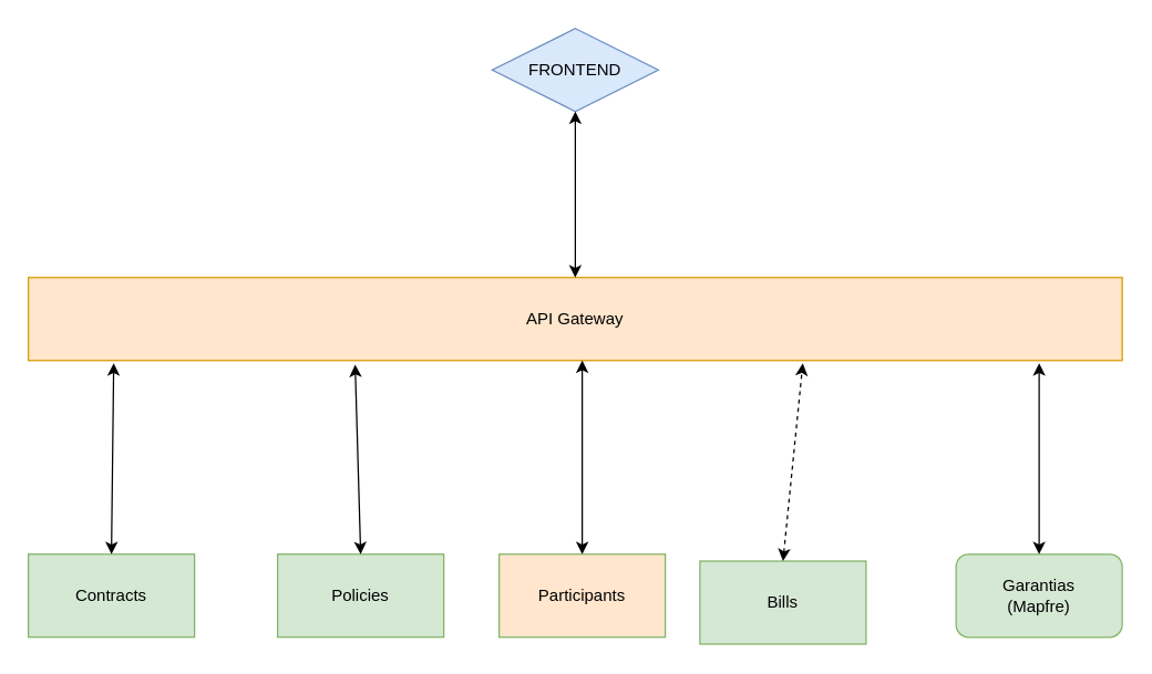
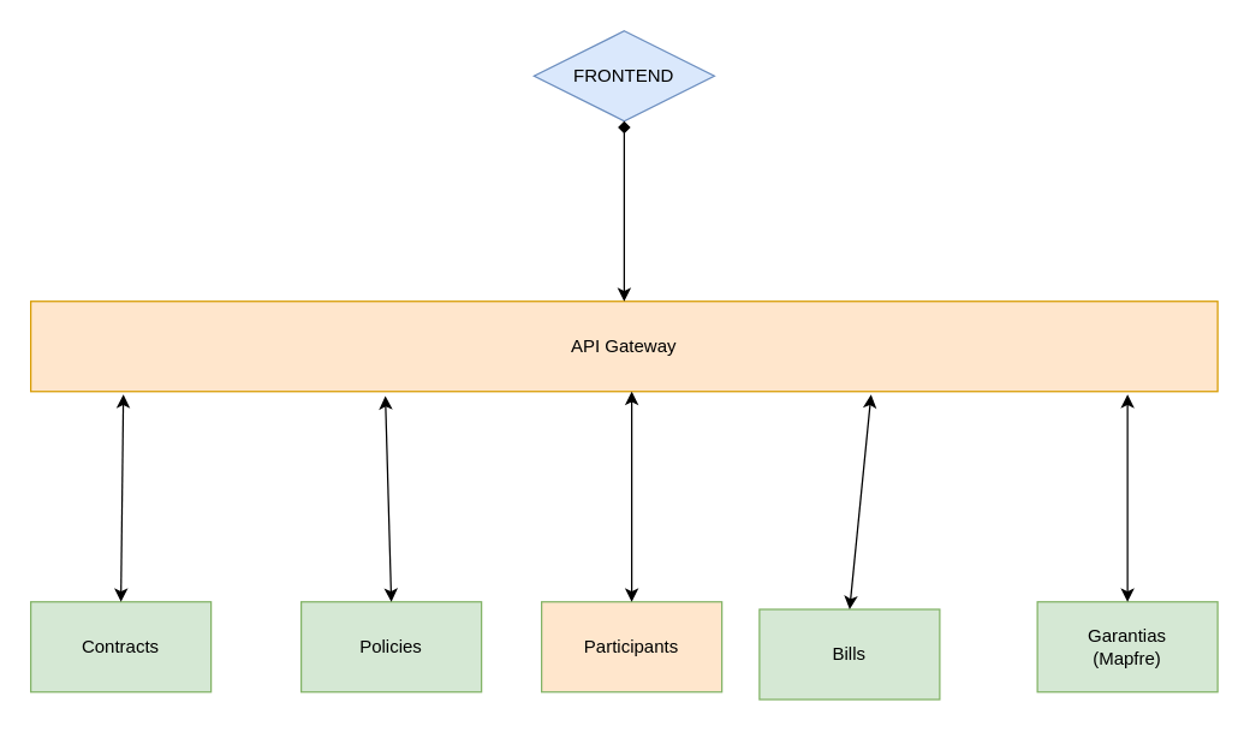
- <mxCell id="14" value="" style="endArrow=classic;startArrow=classic;html=1;entryX=0.5;entryY=1;entryDx=0;entryDy=0;exitX=0.5;exitY=0;exitDx=0;exitDy=0;" parent="1" source="3" target="2" edge="1"><mxGeometry width="50" height="50" relative="1" as="geometry"><mxPoint x="410" y="190" as="sourcePoint" /><mxPoint x="445" y="150" as="targetPoint" /></mxGeometry></mxCell>
+ <mxCell id="14" value="" style="endArrow=diamond;startArrow=classic;html=1;entryX=0.5;entryY=1;entryDx=0;entryDy=0;exitX=0.5;exitY=0;exitDx=0;exitDy=0;" parent="1" source="3" target="2" edge="1"><mxGeometry width="50" height="50" relative="1" as="geometry"><mxPoint x="410" y="190" as="sourcePoint" /><mxPoint x="445" y="150" as="targetPoint" /></mxGeometry></mxCell>
- <mxCell id="12" value="" style="endArrow=classic;startArrow=classic;html=1;exitX=0.5;exitY=0;exitDx=0;exitDy=0;entryX=0.708;entryY=1.033;entryDx=0;entryDy=0;entryPerimeter=0;dashed=1;" parent="1" source="7" target="3" edge="1"><mxGeometry width="50" height="50" relative="1" as="geometry"><mxPoint x="555" y="355" as="sourcePoint" /><mxPoint x="605" y="305" as="targetPoint" /></mxGeometry></mxCell>
+ <mxCell id="12" value="" style="endArrow=classic;startArrow=classic;html=1;exitX=0.5;exitY=0;exitDx=0;exitDy=0;entryX=0.708;entryY=1.033;entryDx=0;entryDy=0;entryPerimeter=0;" parent="1" source="7" target="3" edge="1"><mxGeometry width="50" height="50" relative="1" as="geometry"><mxPoint x="555" y="355" as="sourcePoint" /><mxPoint x="605" y="305" as="targetPoint" /></mxGeometry></mxCell>
- <mxCell id="8" value="&lt;div&gt;Garantias&lt;/div&gt;&lt;div&gt;(Mapfre)&lt;/div&gt;" style="whiteSpace=wrap;html=1;fillColor=#d5e8d4;strokeColor=#82b366;rounded=1;" parent="1" vertex="1"><mxGeometry x="690" y="400" width="120" height="60" as="geometry" /></mxCell>
+ <mxCell id="8" value="&lt;div&gt;Garantias&lt;/div&gt;&lt;div&gt;(Mapfre)&lt;/div&gt;" style="rounded=0;whiteSpace=wrap;html=1;fillColor=#d5e8d4;strokeColor=#82b366;" parent="1" vertex="1"><mxGeometry x="690" y="400" width="120" height="60" as="geometry" /></mxCell>
